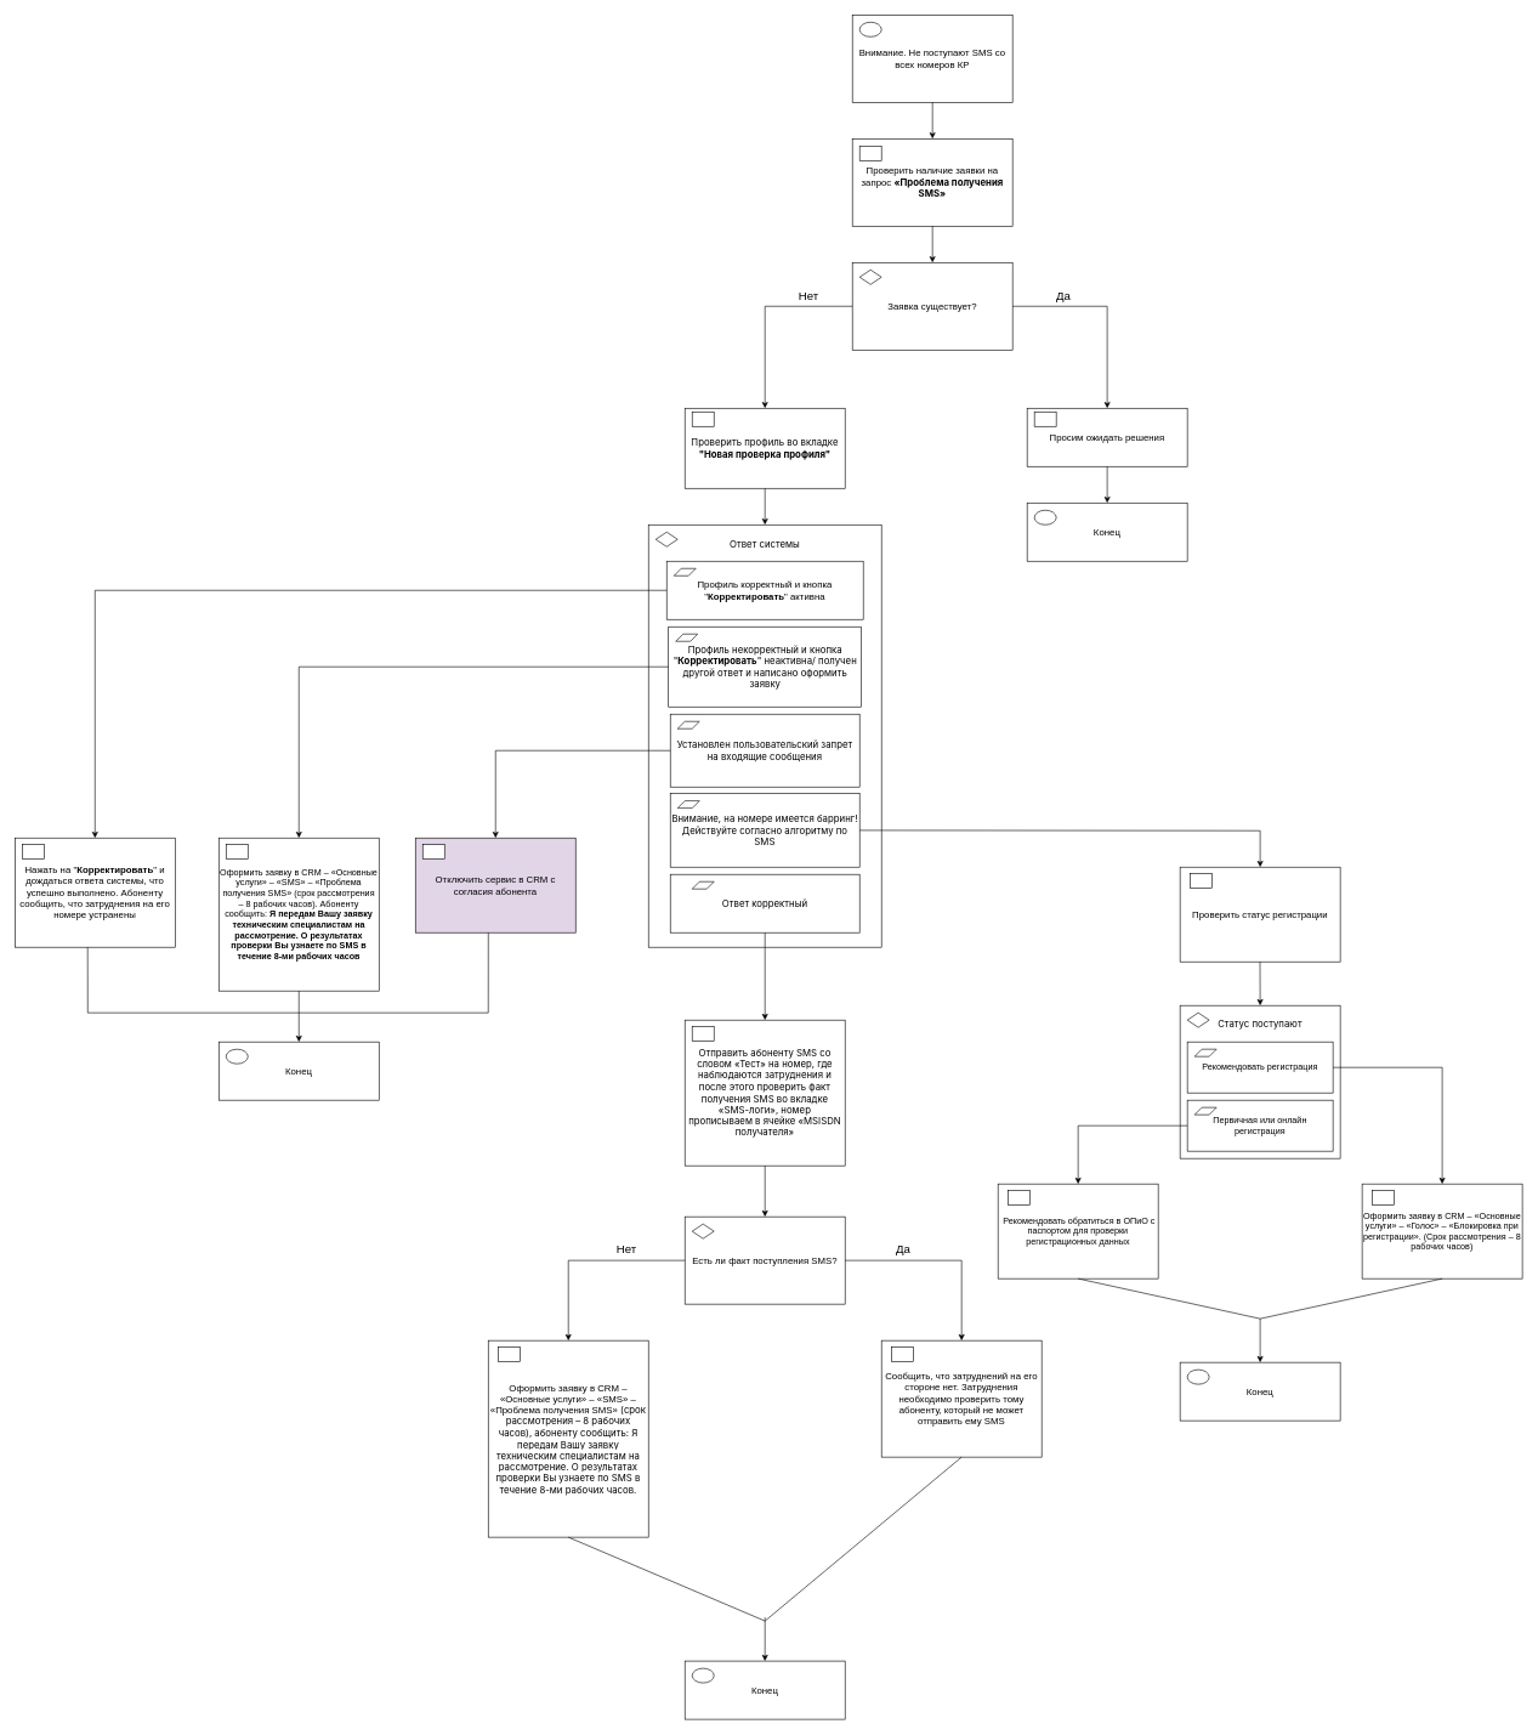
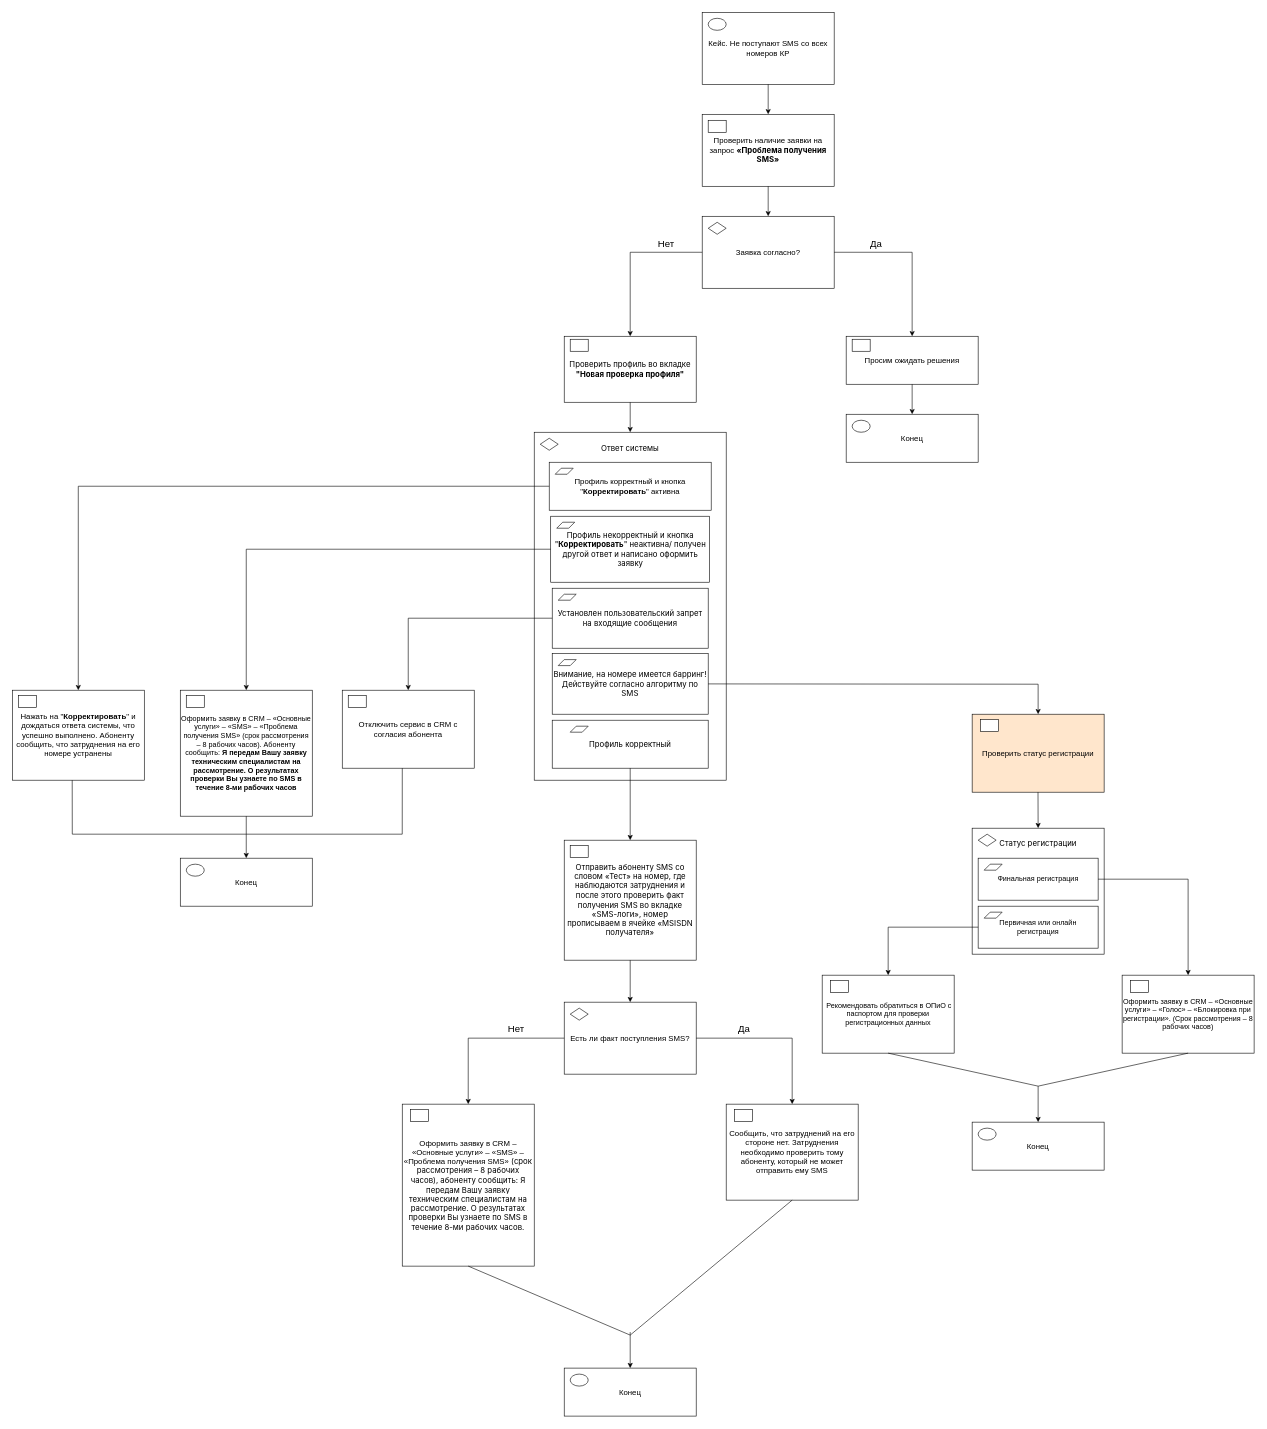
- <mxCell id="2" value="&lt;span style=&quot;font-size: 13px;&quot;&gt;Внимание. Не поступают SMS со всех номеров КР&lt;/span&gt;" style="rounded=0;whiteSpace=wrap;html=1;verticalAlign=middle;" vertex="1" parent="1"><mxGeometry x="1170" y="20" width="220" height="120" as="geometry" /></mxCell>
+ <mxCell id="2" value="&lt;span style=&quot;font-size: 13px;&quot;&gt;Кейс. Не поступают SMS со всех номеров КР&lt;/span&gt;" style="rounded=0;whiteSpace=wrap;html=1;verticalAlign=middle;" vertex="1" parent="1"><mxGeometry x="1170" y="20" width="220" height="120" as="geometry" /></mxCell>
- <mxCell id="7" value="&lt;span style=&quot;font-size: 13px;&quot;&gt;Заявка существует?&lt;/span&gt;" style="rounded=0;whiteSpace=wrap;html=1;verticalAlign=middle;" vertex="1" parent="1"><mxGeometry x="1170" y="360" width="220" height="120" as="geometry" /></mxCell>
+ <mxCell id="7" value="&lt;span style=&quot;font-size: 13px;&quot;&gt;Заявка согласно?&lt;/span&gt;" style="rounded=0;whiteSpace=wrap;html=1;verticalAlign=middle;" vertex="1" parent="1"><mxGeometry x="1170" y="360" width="220" height="120" as="geometry" /></mxCell>
- <mxCell id="34" value="&lt;font style=&quot;font-size: 13px;&quot;&gt;Отключить сервис в CRM с согласия абонента&lt;/font&gt;" style="rounded=0;whiteSpace=wrap;html=1;verticalAlign=middle;fillColor=#e1d5e7;" vertex="1" parent="1"><mxGeometry x="570" y="1150" width="220" height="130" as="geometry" /></mxCell>
+ <mxCell id="34" value="&lt;font style=&quot;font-size: 13px;&quot;&gt;Отключить сервис в CRM с согласия абонента&lt;/font&gt;" style="rounded=0;whiteSpace=wrap;html=1;verticalAlign=middle;" vertex="1" parent="1"><mxGeometry x="570" y="1150" width="220" height="130" as="geometry" /></mxCell>
- <mxCell id="29" value="&lt;div style=&quot;text-align: left;&quot;&gt;&lt;font face=&quot;-apple-system, BlinkMacSystemFont, Segoe UI, Roboto, Oxygen, Ubuntu, Fira Sans, Droid Sans, Helvetica Neue, sans-serif&quot;&gt;&lt;span style=&quot;font-size: 13px; background-color: rgb(255, 255, 255);&quot;&gt;Ответ корректный&lt;/span&gt;&lt;/font&gt;&lt;/div&gt;" style="rounded=0;whiteSpace=wrap;html=1;verticalAlign=middle;" vertex="1" parent="1"><mxGeometry x="920" y="1200" width="260" height="80" as="geometry" /></mxCell>
+ <mxCell id="29" value="&lt;div style=&quot;text-align: left;&quot;&gt;&lt;font face=&quot;-apple-system, BlinkMacSystemFont, Segoe UI, Roboto, Oxygen, Ubuntu, Fira Sans, Droid Sans, Helvetica Neue, sans-serif&quot;&gt;&lt;span style=&quot;font-size: 13px; background-color: rgb(255, 255, 255);&quot;&gt;Профиль корректный&lt;/span&gt;&lt;/font&gt;&lt;/div&gt;" style="rounded=0;whiteSpace=wrap;html=1;verticalAlign=middle;" vertex="1" parent="1"><mxGeometry x="920" y="1200" width="260" height="80" as="geometry" /></mxCell>
- <mxCell id="35" value="&lt;font style=&quot;font-size: 13px;&quot;&gt;Проверить статус регистрации&lt;/font&gt;" style="rounded=0;whiteSpace=wrap;html=1;verticalAlign=middle;" vertex="1" parent="1"><mxGeometry x="1620" y="1190" width="220" height="130" as="geometry" /></mxCell>
+ <mxCell id="35" value="&lt;font style=&quot;font-size: 13px;&quot;&gt;Проверить статус регистрации&lt;/font&gt;" style="rounded=0;whiteSpace=wrap;html=1;verticalAlign=middle;fillColor=#ffe6cc;" vertex="1" parent="1"><mxGeometry x="1620" y="1190" width="220" height="130" as="geometry" /></mxCell>
- <mxCell id="47" value="&lt;p style=&quot;text-align: start; line-height: 123%;&quot;&gt;&lt;font face=&quot;-apple-system, BlinkMacSystemFont, Segoe UI, Roboto, Oxygen, Ubuntu, Fira Sans, Droid Sans, Helvetica Neue, sans-serif&quot;&gt;&lt;span style=&quot;font-size: 13px; background-color: rgb(255, 255, 255);&quot;&gt;Статус поступают&lt;/span&gt;&lt;/font&gt;&lt;/p&gt;" style="rounded=0;whiteSpace=wrap;html=1;verticalAlign=top;" vertex="1" parent="1"><mxGeometry x="1620" y="1380" width="220" height="210" as="geometry" /></mxCell>
+ <mxCell id="47" value="&lt;p style=&quot;text-align: start; line-height: 123%;&quot;&gt;&lt;font face=&quot;-apple-system, BlinkMacSystemFont, Segoe UI, Roboto, Oxygen, Ubuntu, Fira Sans, Droid Sans, Helvetica Neue, sans-serif&quot;&gt;&lt;span style=&quot;font-size: 13px; background-color: rgb(255, 255, 255);&quot;&gt;Статус регистрации&lt;/span&gt;&lt;/font&gt;&lt;/p&gt;" style="rounded=0;whiteSpace=wrap;html=1;verticalAlign=top;" vertex="1" parent="1"><mxGeometry x="1620" y="1380" width="220" height="210" as="geometry" /></mxCell>
- <mxCell id="57" value="Рекомендовать регистрация" style="rounded=0;whiteSpace=wrap;html=1;verticalAlign=middle;" vertex="1" parent="1"><mxGeometry x="1630" y="1430" width="200" height="70" as="geometry" /></mxCell>
+ <mxCell id="57" value="Финальная регистрация" style="rounded=0;whiteSpace=wrap;html=1;verticalAlign=middle;" vertex="1" parent="1"><mxGeometry x="1630" y="1430" width="200" height="70" as="geometry" /></mxCell>
